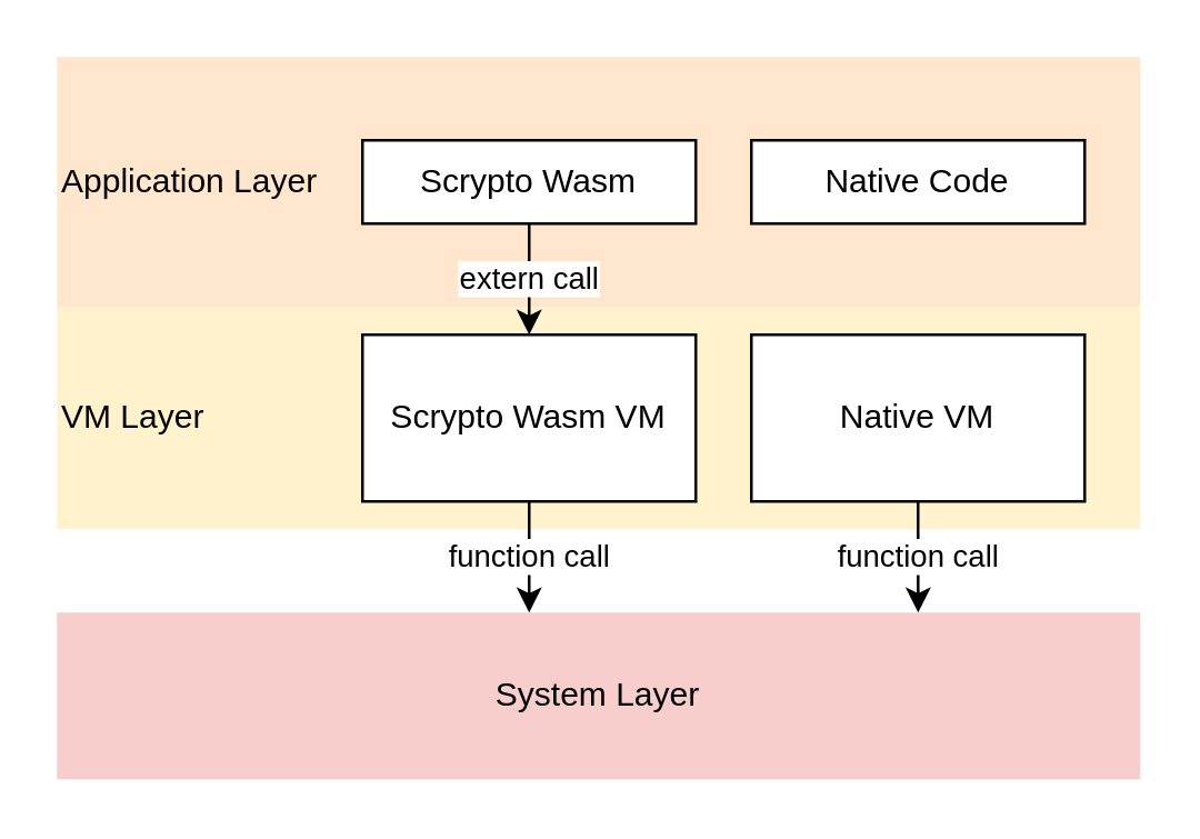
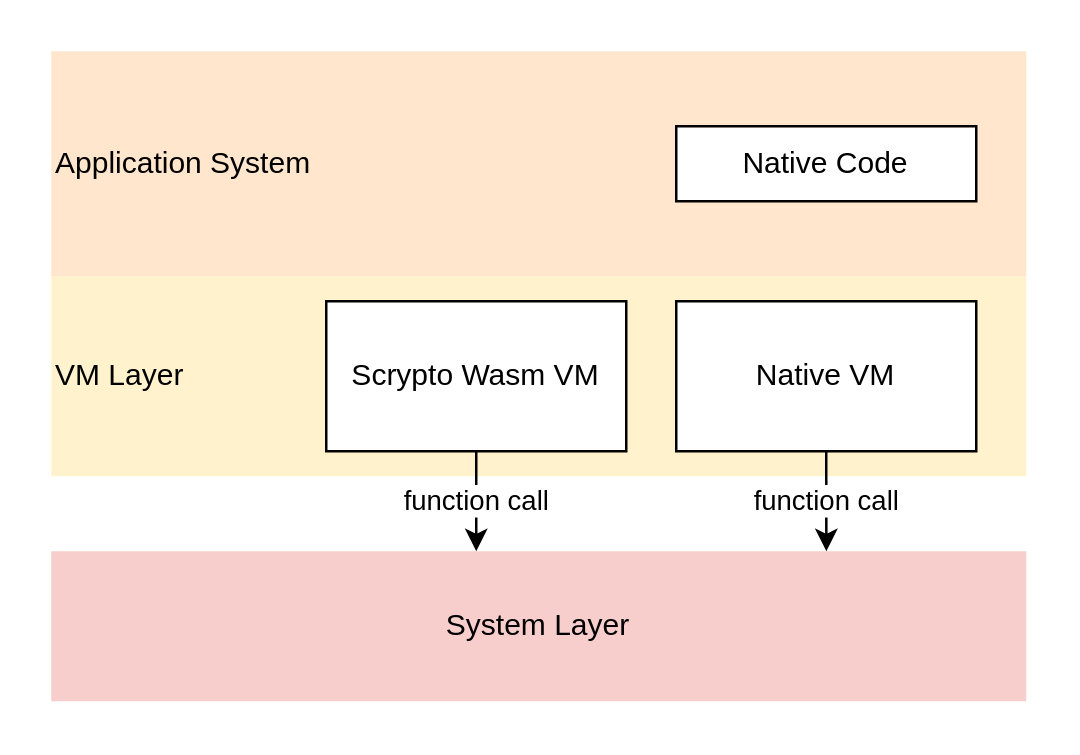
- <mxCell id="3" value="Application Layer" style="rounded=0;whiteSpace=wrap;html=1;fillColor=#ffe6cc;strokeColor=none;verticalAlign=middle;align=left;" vertex="1" parent="1"><mxGeometry x="20" y="20" width="390" height="90" as="geometry" /></mxCell>
+ <mxCell id="3" value="Application System" style="rounded=0;whiteSpace=wrap;html=1;fillColor=#ffe6cc;strokeColor=none;verticalAlign=middle;align=left;" vertex="1" parent="1"><mxGeometry x="20" y="20" width="390" height="90" as="geometry" /></mxCell>
- <mxCell id="7" value="Scrypto Wasm" style="rounded=0;whiteSpace=wrap;html=1;" vertex="1" parent="1"><mxGeometry x="130" y="50" width="120" height="30" as="geometry" /></mxCell>
- <mxCell id="9" value="extern call" style="endArrow=classic;html=1;rounded=0;exitX=0.5;exitY=1;exitDx=0;exitDy=0;entryX=0.5;entryY=0;entryDx=0;entryDy=0;" edge="1" parent="1" source="7" target="4"><mxGeometry width="50" height="50" relative="1" as="geometry"><mxPoint x="70" y="380" as="sourcePoint" /><mxPoint x="120" y="330" as="targetPoint" /></mxGeometry></mxCell>
